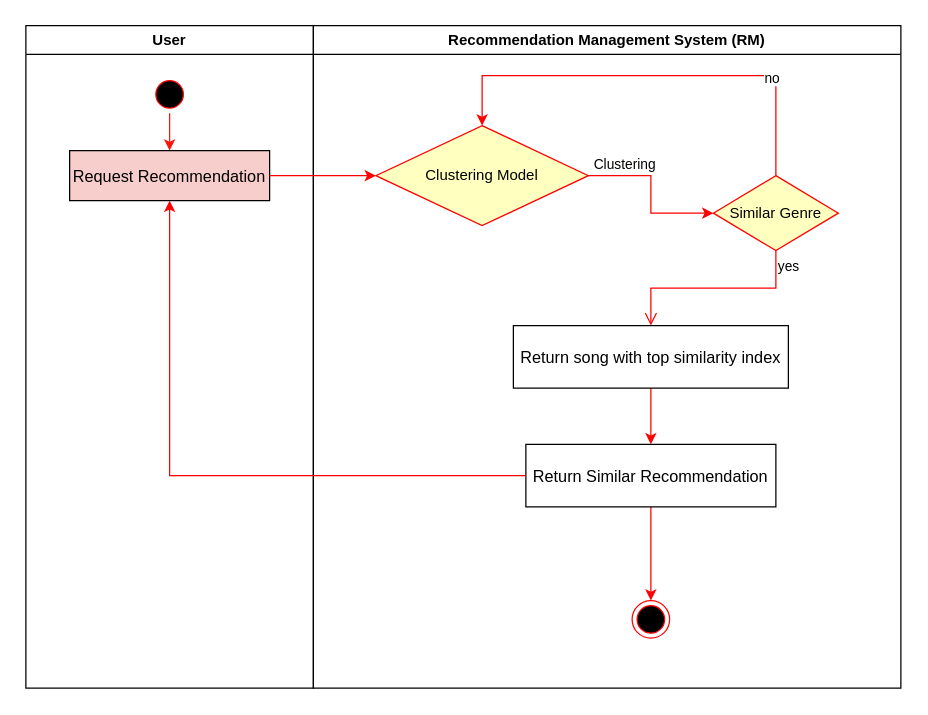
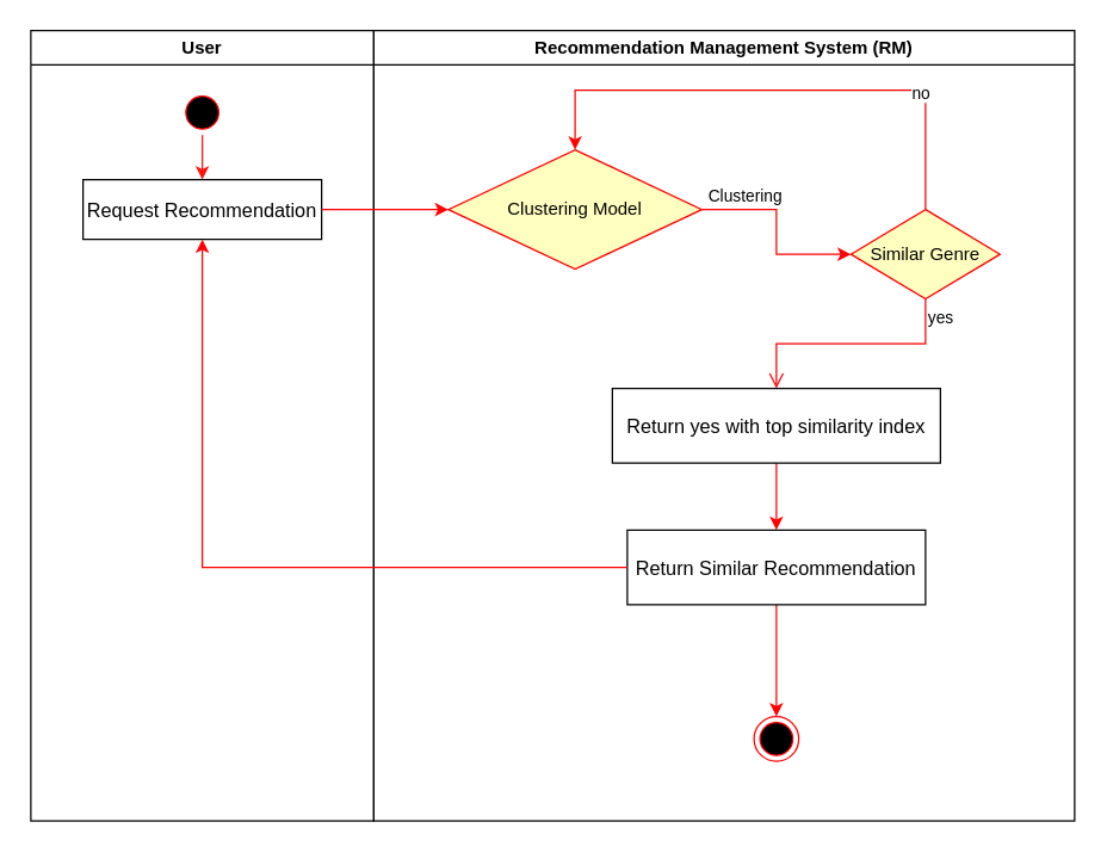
- <mxCell id="5" value="Request Recommendation" style="fontSize=13;fontStyle=0;fillColor=#f8cecc;" parent="2" vertex="1"><mxGeometry x="35" y="100" width="160" height="40" as="geometry" /></mxCell>
+ <mxCell id="5" value="Request Recommendation" style="fontSize=13;fontStyle=0" parent="2" vertex="1"><mxGeometry x="35" y="100" width="160" height="40" as="geometry" /></mxCell>
- <mxCell id="15" value="Return song with top similarity index" style="fontSize=13;fontStyle=0" parent="6" vertex="1"><mxGeometry x="160" y="240" width="220" height="50" as="geometry" /></mxCell>
+ <mxCell id="15" value="Return yes with top similarity index" style="fontSize=13;fontStyle=0" parent="6" vertex="1"><mxGeometry x="160" y="240" width="220" height="50" as="geometry" /></mxCell>
